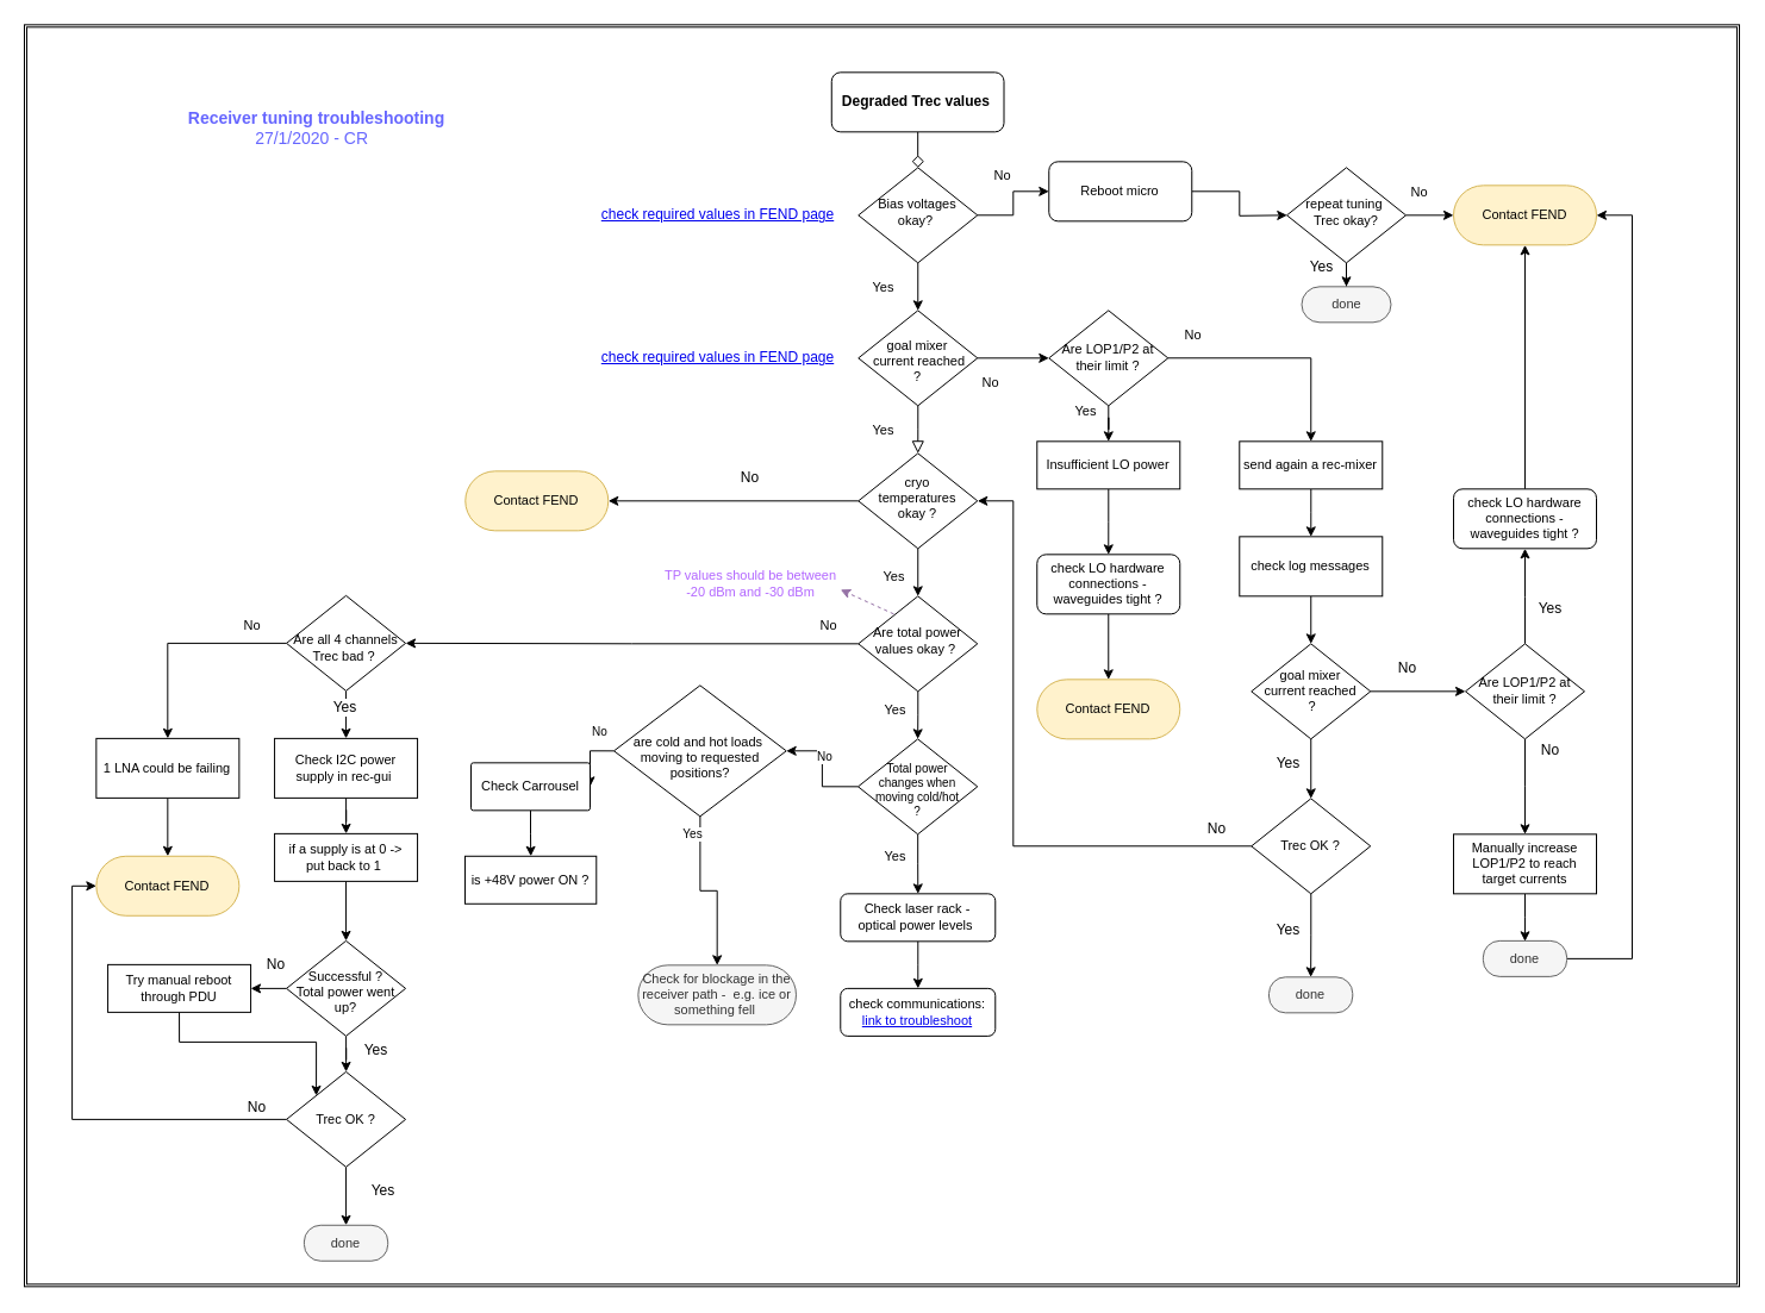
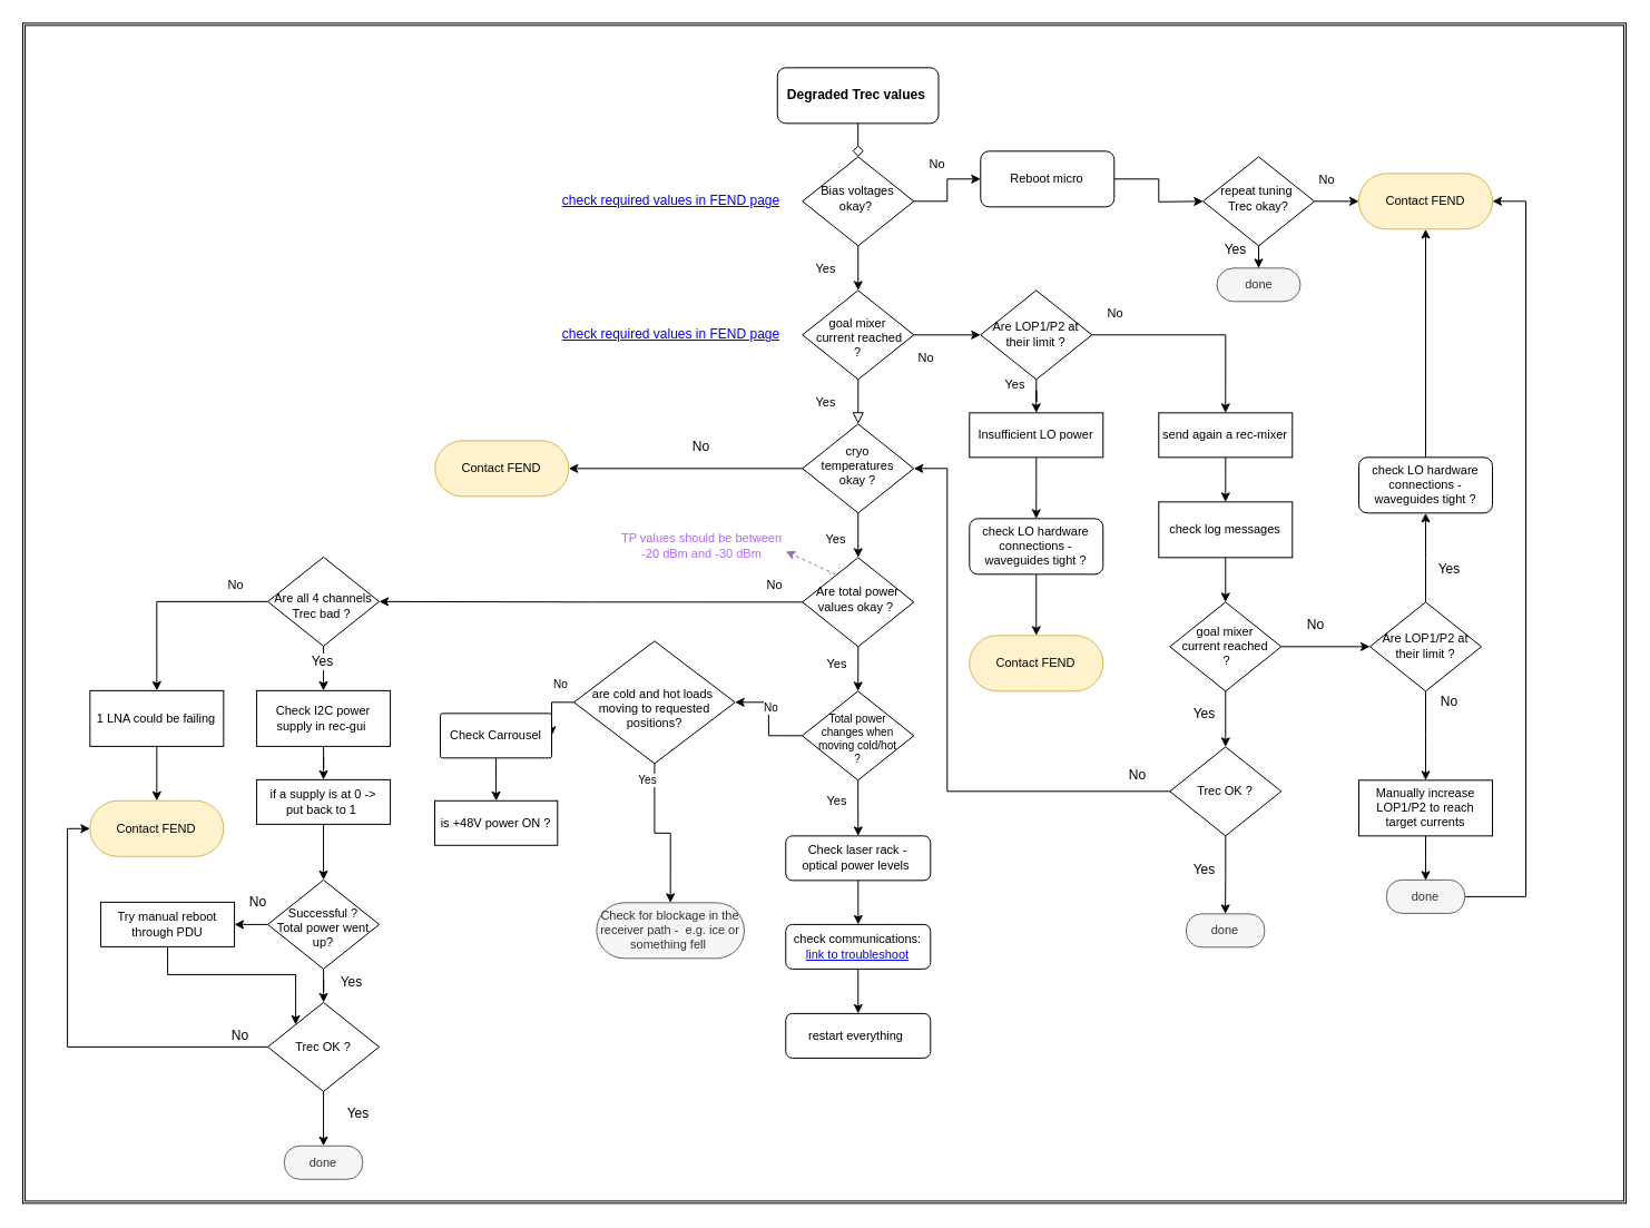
- <mxCell id="40" value="&lt;font color=&quot;#6666ff&quot; style=&quot;font-size: 14px&quot;&gt;&lt;b&gt;Receiver tuning troubleshooting&lt;/b&gt;&lt;br&gt;&lt;font style=&quot;font-size: 14px&quot;&gt;27/1/2020 - CR&amp;nbsp;&lt;/font&gt;&lt;b&gt;&amp;nbsp;&lt;/b&gt;&lt;/font&gt;" style="text;html=1;align=center;verticalAlign=middle;resizable=0;points=[];autosize=1;fontSize=12;" parent="1" vertex="1"><mxGeometry x="150" y="87" width="230" height="40" as="geometry" /></mxCell>
+ <mxCell id="37" value="" style="edgeStyle=orthogonalEdgeStyle;rounded=0;orthogonalLoop=1;jettySize=auto;html=1;fontSize=11;fontColor=#FF99CC;" parent="1" source="38" target="39" edge="1"><mxGeometry relative="1" as="geometry" /></mxCell>
+ <mxCell id="39" value="restart everything&amp;nbsp;" style="rounded=1;whiteSpace=wrap;html=1;fontSize=11;glass=0;strokeWidth=1;shadow=0;" parent="1" vertex="1"><mxGeometry x="705.28" y="909.88" width="130" height="40" as="geometry" /></mxCell>
